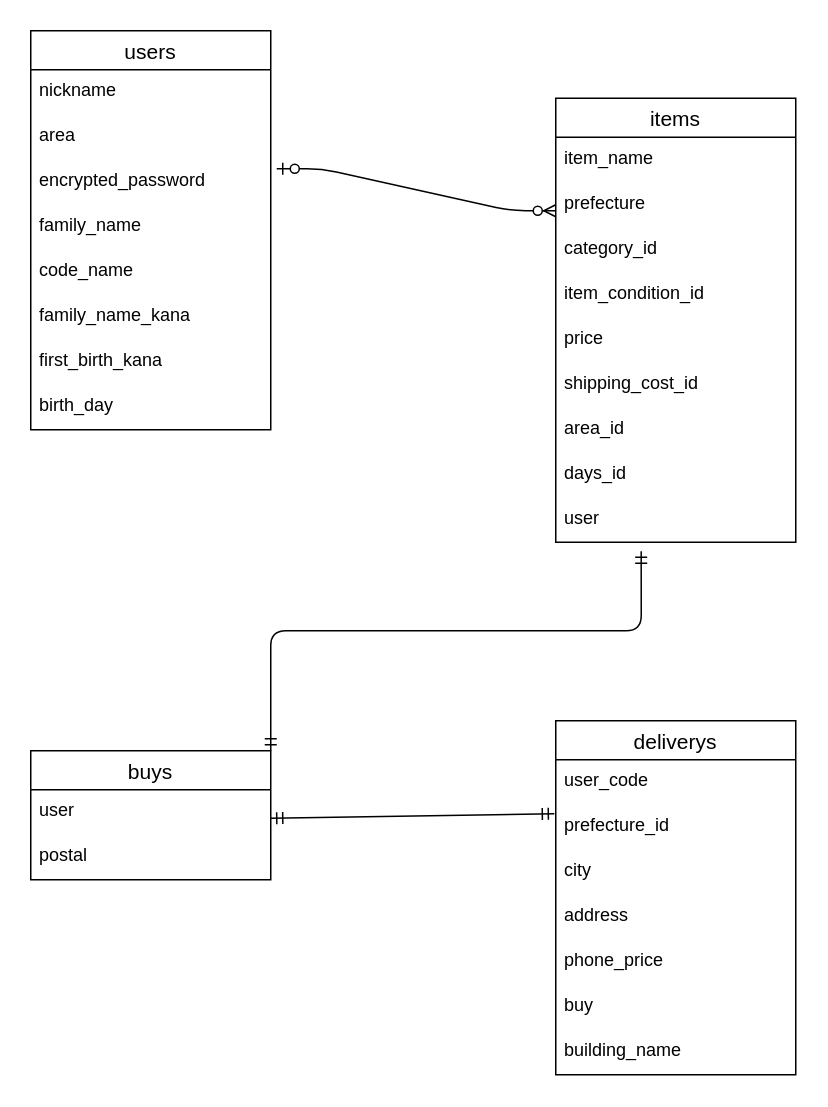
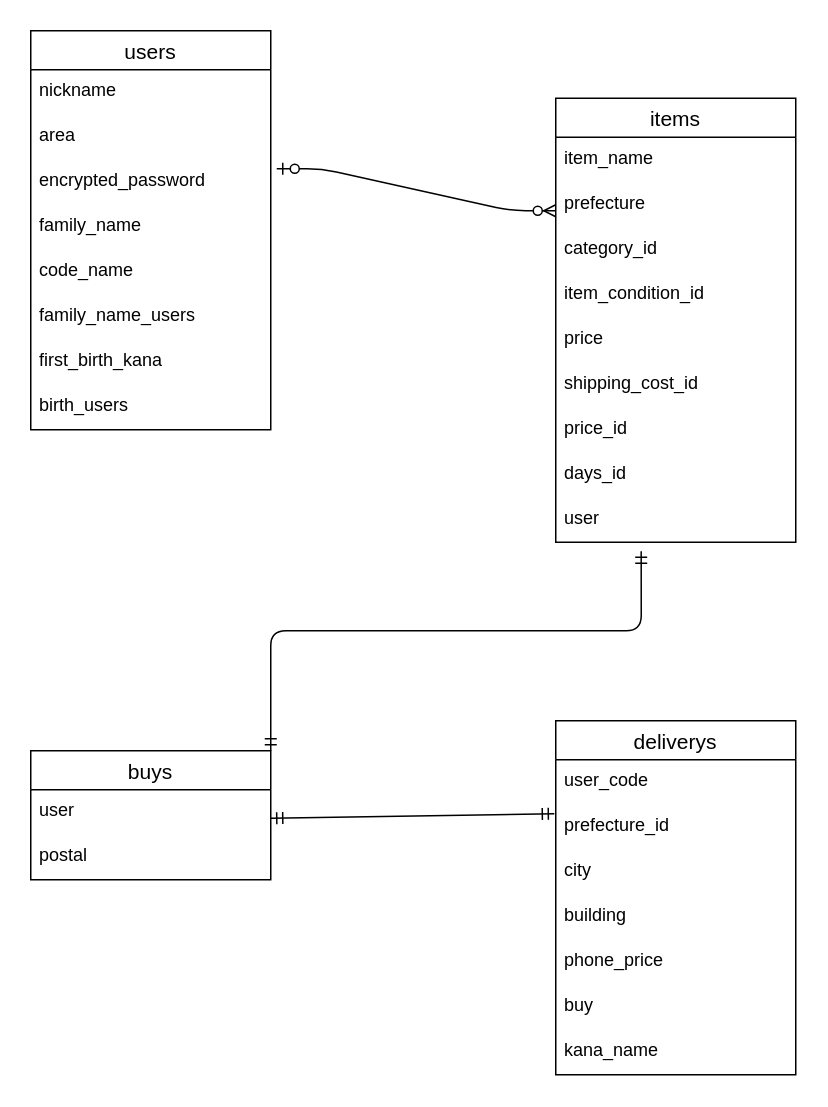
- <mxCell id="8" value="family_name_kana" style="text;strokeColor=none;fillColor=none;spacingLeft=4;spacingRight=4;overflow=hidden;rotatable=0;points=[[0,0.5],[1,0.5]];portConstraint=eastwest;fontSize=12;" vertex="1" parent="2"><mxGeometry y="176" width="160" height="30" as="geometry" /></mxCell>
+ <mxCell id="8" value="family_name_users" style="text;strokeColor=none;fillColor=none;spacingLeft=4;spacingRight=4;overflow=hidden;rotatable=0;points=[[0,0.5],[1,0.5]];portConstraint=eastwest;fontSize=12;" vertex="1" parent="2"><mxGeometry y="176" width="160" height="30" as="geometry" /></mxCell>
- <mxCell id="10" value="birth_day" style="text;strokeColor=none;fillColor=none;spacingLeft=4;spacingRight=4;overflow=hidden;rotatable=0;points=[[0,0.5],[1,0.5]];portConstraint=eastwest;fontSize=12;" vertex="1" parent="2"><mxGeometry y="236" width="160" height="30" as="geometry" /></mxCell>
+ <mxCell id="10" value="birth_users" style="text;strokeColor=none;fillColor=none;spacingLeft=4;spacingRight=4;overflow=hidden;rotatable=0;points=[[0,0.5],[1,0.5]];portConstraint=eastwest;fontSize=12;" vertex="1" parent="2"><mxGeometry y="236" width="160" height="30" as="geometry" /></mxCell>
- <mxCell id="18" value="area_id" style="text;strokeColor=none;fillColor=none;spacingLeft=4;spacingRight=4;overflow=hidden;rotatable=0;points=[[0,0.5],[1,0.5]];portConstraint=eastwest;fontSize=12;" vertex="1" parent="11"><mxGeometry y="206" width="160" height="30" as="geometry" /></mxCell>
+ <mxCell id="18" value="price_id" style="text;strokeColor=none;fillColor=none;spacingLeft=4;spacingRight=4;overflow=hidden;rotatable=0;points=[[0,0.5],[1,0.5]];portConstraint=eastwest;fontSize=12;" vertex="1" parent="11"><mxGeometry y="206" width="160" height="30" as="geometry" /></mxCell>
- <mxCell id="26" value="address" style="text;strokeColor=none;fillColor=none;spacingLeft=4;spacingRight=4;overflow=hidden;rotatable=0;points=[[0,0.5],[1,0.5]];portConstraint=eastwest;fontSize=12;" vertex="1" parent="22"><mxGeometry y="116" width="160" height="30" as="geometry" /></mxCell>
+ <mxCell id="26" value="building" style="text;strokeColor=none;fillColor=none;spacingLeft=4;spacingRight=4;overflow=hidden;rotatable=0;points=[[0,0.5],[1,0.5]];portConstraint=eastwest;fontSize=12;" vertex="1" parent="22"><mxGeometry y="116" width="160" height="30" as="geometry" /></mxCell>
- <mxCell id="29" value="building_name" style="text;strokeColor=none;fillColor=none;spacingLeft=4;spacingRight=4;overflow=hidden;rotatable=0;points=[[0,0.5],[1,0.5]];portConstraint=eastwest;fontSize=12;" vertex="1" parent="22"><mxGeometry y="206" width="160" height="30" as="geometry" /></mxCell>
+ <mxCell id="29" value="kana_name" style="text;strokeColor=none;fillColor=none;spacingLeft=4;spacingRight=4;overflow=hidden;rotatable=0;points=[[0,0.5],[1,0.5]];portConstraint=eastwest;fontSize=12;" vertex="1" parent="22"><mxGeometry y="206" width="160" height="30" as="geometry" /></mxCell>
